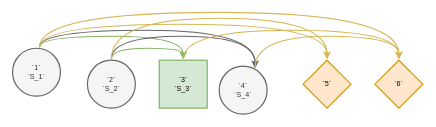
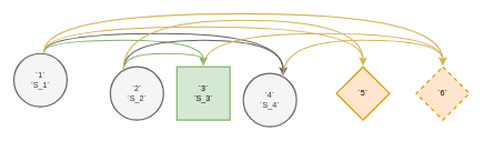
- <mxCell id="10" value="`2`&lt;br&gt;`S_2`" style="ellipse;whiteSpace=wrap;html=1;aspect=fixed;fillColor=#f5f5f5;strokeColor=#666666;fontColor=#333333;strokeWidth=2;perimeterSpacing=2;" parent="1" vertex="1"><mxGeometry x="145" y="100" width="80" height="80" as="geometry" /></mxCell>
+ <mxCell id="10" value="`2`&lt;br&gt;`S_2`" style="ellipse;whiteSpace=wrap;html=1;aspect=fixed;fillColor=#f5f5f5;strokeColor=#666666;fontColor=#333333;strokeWidth=2;perimeterSpacing=2;" parent="1" vertex="1"><mxGeometry x="165" y="100" width="80" height="80" as="geometry" /></mxCell>
- <mxCell id="15" value="`6`&lt;br&gt;" style="rhombus;whiteSpace=wrap;html=1;fontFamily=Helvetica;fontSize=12;align=center;strokeColor=#d79b00;fillColor=#ffe6cc;strokeWidth=2;perimeterSpacing=2;" parent="1" vertex="1"><mxGeometry x="625" y="100" width="80" height="80" as="geometry" /></mxCell>
+ <mxCell id="15" value="`6`&lt;br&gt;" style="rhombus;whiteSpace=wrap;html=1;fontFamily=Helvetica;fontSize=12;align=center;strokeColor=#d79b00;fillColor=#ffe6cc;strokeWidth=2;perimeterSpacing=2;dashed=1;" parent="1" vertex="1"><mxGeometry x="625" y="100" width="80" height="80" as="geometry" /></mxCell>
